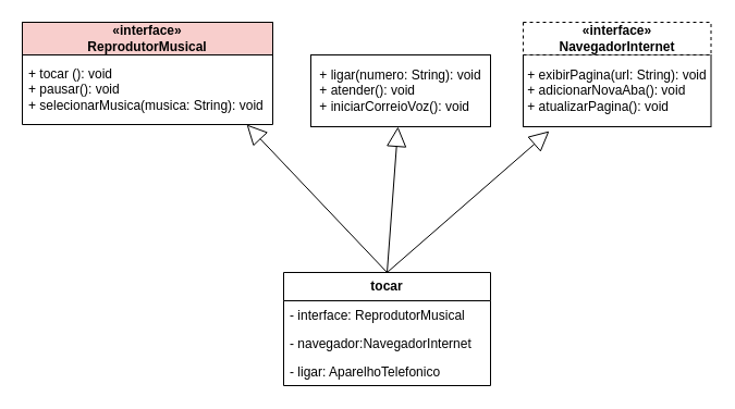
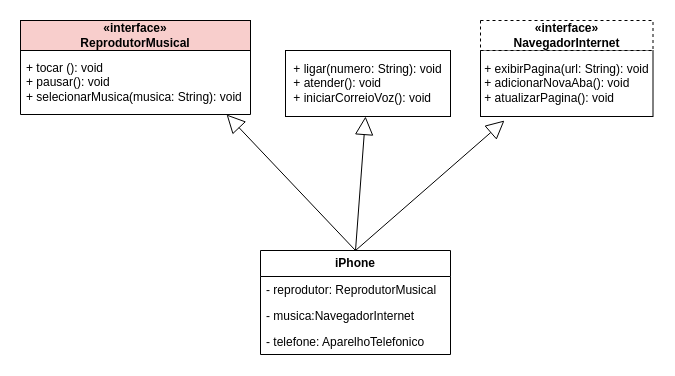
- <mxCell id="2" value="&lt;b&gt;tocar&lt;/b&gt;" style="swimlane;fontStyle=0;childLayout=stackLayout;horizontal=1;startSize=26;fillColor=none;horizontalStack=0;resizeParent=1;resizeParentMax=0;resizeLast=0;collapsible=1;marginBottom=0;whiteSpace=wrap;html=1;" vertex="1" parent="1"><mxGeometry x="260" y="250" width="190" height="104" as="geometry" /></mxCell>
+ <mxCell id="2" value="&lt;b&gt;iPhone&lt;/b&gt;" style="swimlane;fontStyle=0;childLayout=stackLayout;horizontal=1;startSize=26;fillColor=none;horizontalStack=0;resizeParent=1;resizeParentMax=0;resizeLast=0;collapsible=1;marginBottom=0;whiteSpace=wrap;html=1;" vertex="1" parent="1"><mxGeometry x="260" y="250" width="190" height="104" as="geometry" /></mxCell>
- <mxCell id="3" value="- interface: ReprodutorMusical" style="text;strokeColor=none;fillColor=none;align=left;verticalAlign=top;spacingLeft=4;spacingRight=4;overflow=hidden;rotatable=0;points=[[0,0.5],[1,0.5]];portConstraint=eastwest;whiteSpace=wrap;html=1;" vertex="1" parent="2"><mxGeometry y="26" width="190" height="26" as="geometry" /></mxCell>
+ <mxCell id="3" value="- reprodutor: ReprodutorMusical" style="text;strokeColor=none;fillColor=none;align=left;verticalAlign=top;spacingLeft=4;spacingRight=4;overflow=hidden;rotatable=0;points=[[0,0.5],[1,0.5]];portConstraint=eastwest;whiteSpace=wrap;html=1;" vertex="1" parent="2"><mxGeometry y="26" width="190" height="26" as="geometry" /></mxCell>
- <mxCell id="4" value="- navegador:NavegadorInternet" style="text;strokeColor=none;fillColor=none;align=left;verticalAlign=top;spacingLeft=4;spacingRight=4;overflow=hidden;rotatable=0;points=[[0,0.5],[1,0.5]];portConstraint=eastwest;whiteSpace=wrap;html=1;" vertex="1" parent="2"><mxGeometry y="52" width="190" height="26" as="geometry" /></mxCell>
+ <mxCell id="4" value="- musica:NavegadorInternet" style="text;strokeColor=none;fillColor=none;align=left;verticalAlign=top;spacingLeft=4;spacingRight=4;overflow=hidden;rotatable=0;points=[[0,0.5],[1,0.5]];portConstraint=eastwest;whiteSpace=wrap;html=1;" vertex="1" parent="2"><mxGeometry y="52" width="190" height="26" as="geometry" /></mxCell>
- <mxCell id="5" value="- ligar: AparelhoTelefonico" style="text;strokeColor=none;fillColor=none;align=left;verticalAlign=top;spacingLeft=4;spacingRight=4;overflow=hidden;rotatable=0;points=[[0,0.5],[1,0.5]];portConstraint=eastwest;whiteSpace=wrap;html=1;" vertex="1" parent="2"><mxGeometry y="78" width="190" height="26" as="geometry" /></mxCell>
+ <mxCell id="5" value="- telefone: AparelhoTelefonico" style="text;strokeColor=none;fillColor=none;align=left;verticalAlign=top;spacingLeft=4;spacingRight=4;overflow=hidden;rotatable=0;points=[[0,0.5],[1,0.5]];portConstraint=eastwest;whiteSpace=wrap;html=1;" vertex="1" parent="2"><mxGeometry y="78" width="190" height="26" as="geometry" /></mxCell>
